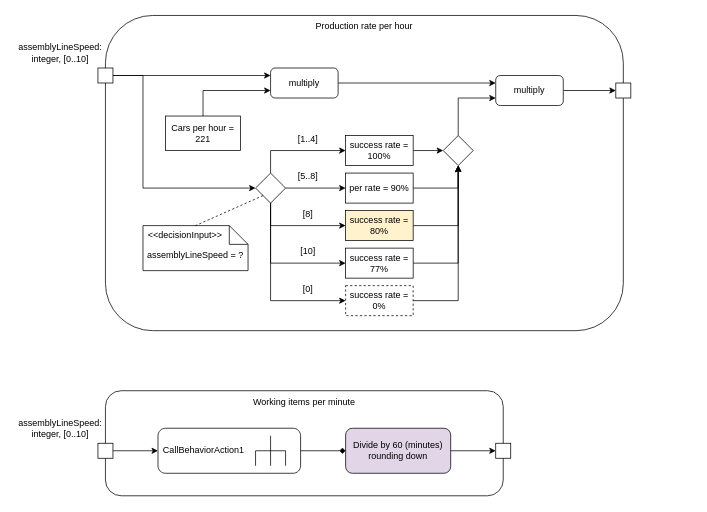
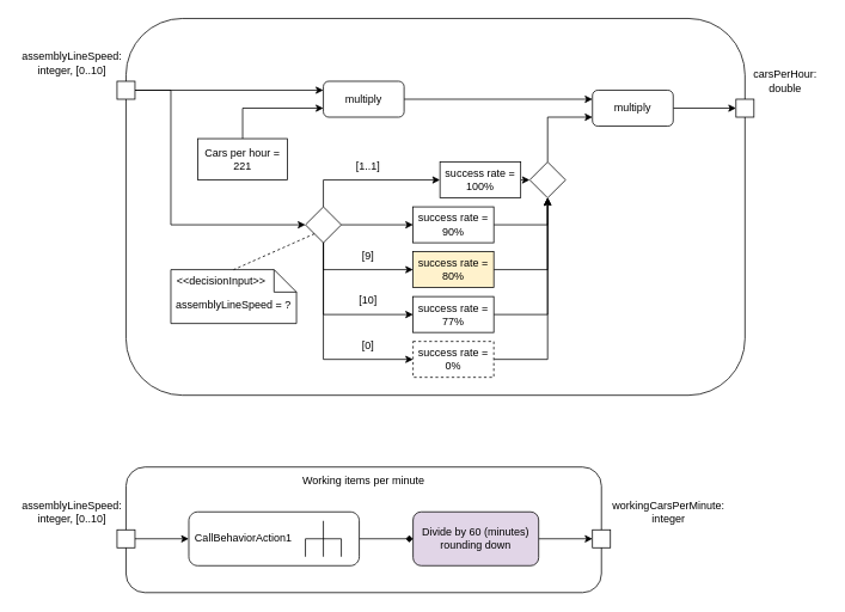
- <mxCell id="3" value="Production rate per hour" style="text;html=1;strokeColor=none;fillColor=none;align=center;verticalAlign=middle;whiteSpace=wrap;rounded=0;" vertex="1" parent="1"><mxGeometry x="140" y="20" width="690" height="30" as="geometry" /></mxCell>
+ <mxCell id="9" value="carsPerHour: double" style="text;html=1;strokeColor=none;fillColor=none;align=center;verticalAlign=middle;whiteSpace=wrap;rounded=0;" vertex="1" parent="1"><mxGeometry x="830" y="70" width="90" height="40" as="geometry" /></mxCell>
- <mxCell id="35" value="[1..4]" style="text;html=1;strokeColor=none;fillColor=none;align=center;verticalAlign=middle;whiteSpace=wrap;rounded=0;" vertex="1" parent="1"><mxGeometry x="380" y="170" width="60" height="30" as="geometry" /></mxCell>
+ <mxCell id="35" value="[1..1]" style="text;html=1;strokeColor=none;fillColor=none;align=center;verticalAlign=middle;whiteSpace=wrap;rounded=0;" vertex="1" parent="1"><mxGeometry x="380" y="170" width="60" height="30" as="geometry" /></mxCell>
- <mxCell id="26" value="success rate = 100%" style="rounded=0;whiteSpace=wrap;html=1;" vertex="1" parent="1"><mxGeometry x="460" y="180" width="90" height="40" as="geometry" /></mxCell>
+ <mxCell id="26" value="success rate = 100%" style="rounded=0;whiteSpace=wrap;html=1;" vertex="1" parent="1"><mxGeometry x="490" y="180" width="90" height="40" as="geometry" /></mxCell>
- <mxCell id="38" value="[5..8]" style="text;html=1;strokeColor=none;fillColor=none;align=center;verticalAlign=middle;whiteSpace=wrap;rounded=0;" vertex="1" parent="1"><mxGeometry x="380" y="220" width="60" height="30" as="geometry" /></mxCell>
- <mxCell id="28" value="per rate = 90%" style="rounded=0;whiteSpace=wrap;html=1;" vertex="1" parent="1"><mxGeometry x="460" y="230" width="90" height="40" as="geometry" /></mxCell>
+ <mxCell id="28" value="success rate = 90%" style="rounded=0;whiteSpace=wrap;html=1;" vertex="1" parent="1"><mxGeometry x="460" y="230" width="90" height="40" as="geometry" /></mxCell>
- <mxCell id="39" value="[8]" style="text;html=1;strokeColor=none;fillColor=none;align=center;verticalAlign=middle;whiteSpace=wrap;rounded=0;" vertex="1" parent="1"><mxGeometry x="380" y="270" width="60" height="30" as="geometry" /></mxCell>
+ <mxCell id="39" value="[9]" style="text;html=1;strokeColor=none;fillColor=none;align=center;verticalAlign=middle;whiteSpace=wrap;rounded=0;" vertex="1" parent="1"><mxGeometry x="380" y="270" width="60" height="30" as="geometry" /></mxCell>
+ <mxCell id="52" value="workingCarsPerMinute: integer" style="text;html=1;strokeColor=none;fillColor=none;align=center;verticalAlign=middle;whiteSpace=wrap;rounded=0;" vertex="1" parent="1"><mxGeometry x="670" y="550" width="150" height="40" as="geometry" /></mxCell>
